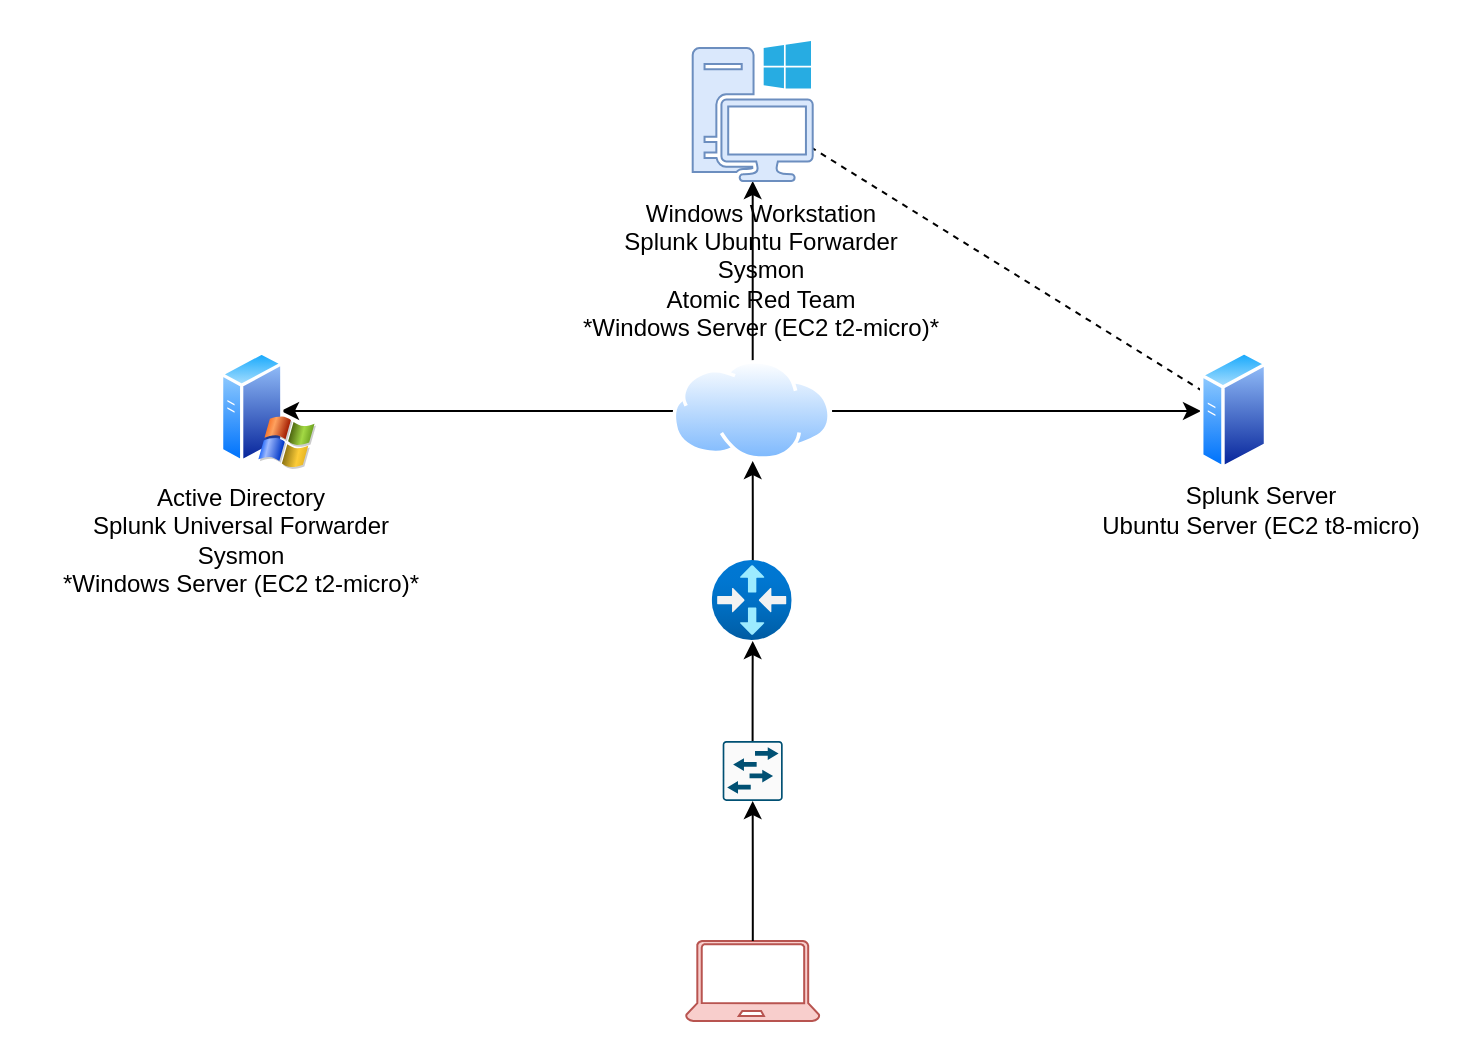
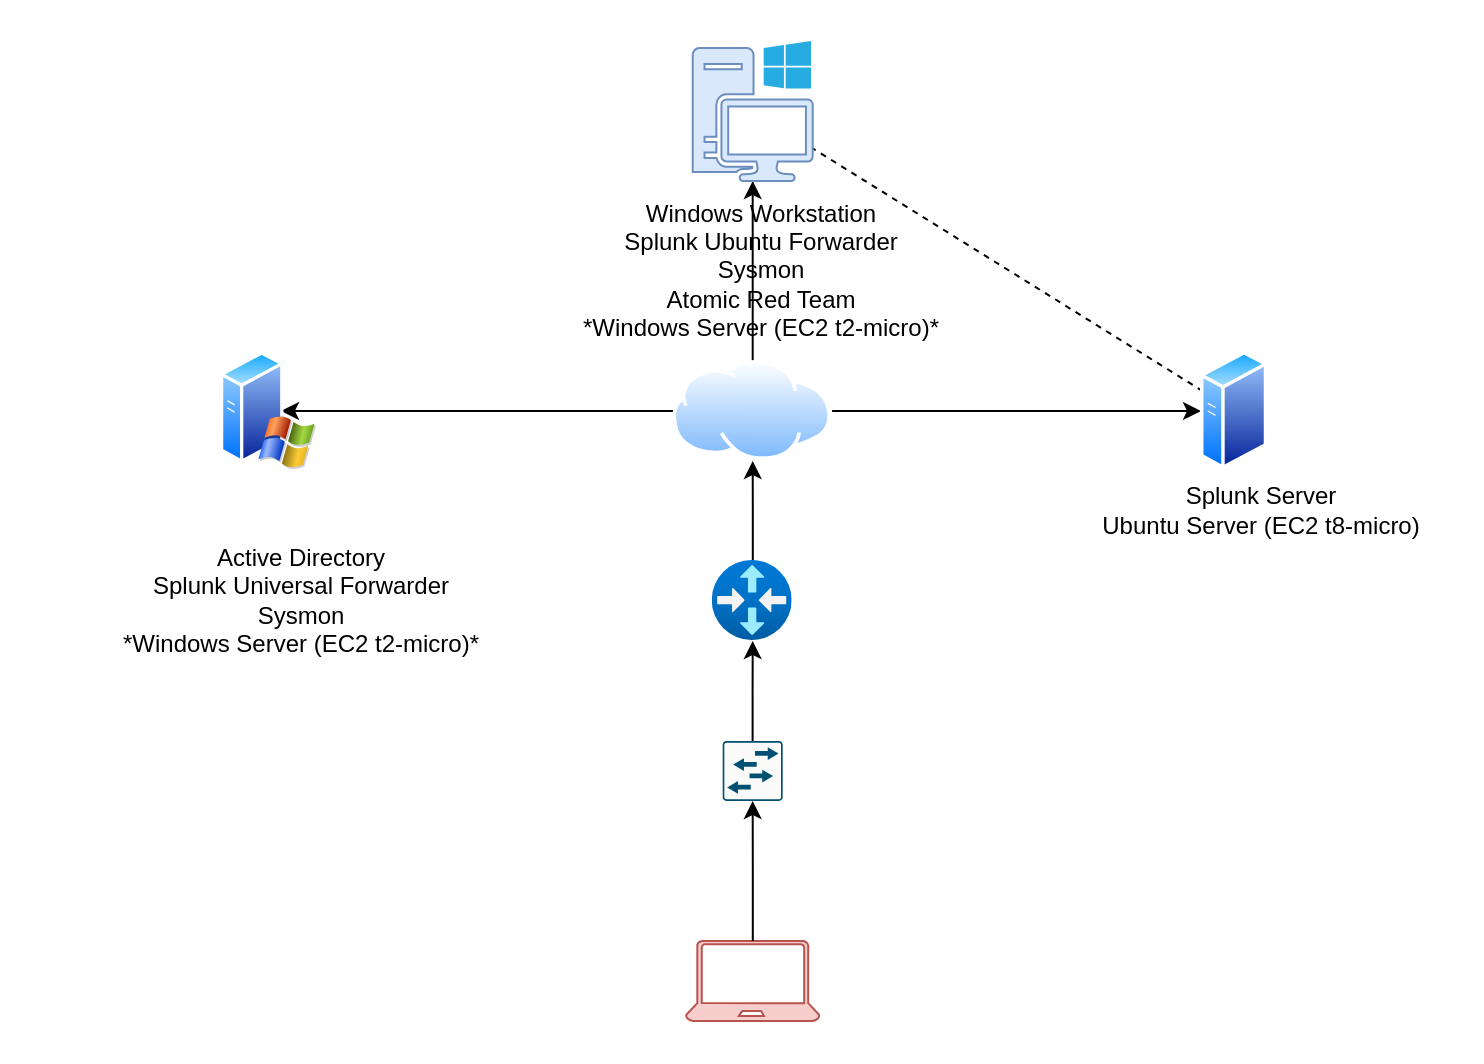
- <mxCell id="17" value="&lt;div&gt;Active Directory&lt;/div&gt;&lt;div&gt;Splunk Universal Forwarder&lt;/div&gt;&lt;div&gt;Sysmon&lt;/div&gt;&lt;div&gt;*Windows Server (EC2 t2-micro)*&lt;br&gt;&lt;/div&gt;" style="text;html=1;align=center;verticalAlign=middle;resizable=0;points=[];autosize=1;strokeColor=none;fillColor=none;" parent="1" vertex="1"><mxGeometry x="20" y="235" width="200" height="70" as="geometry" /></mxCell>
+ <mxCell id="17" value="&lt;div&gt;Active Directory&lt;/div&gt;&lt;div&gt;Splunk Universal Forwarder&lt;/div&gt;&lt;div&gt;Sysmon&lt;/div&gt;&lt;div&gt;*Windows Server (EC2 t2-micro)*&lt;br&gt;&lt;/div&gt;" style="text;html=1;align=center;verticalAlign=middle;resizable=0;points=[];autosize=1;strokeColor=none;fillColor=none;" parent="1" vertex="1"><mxGeometry x="50" y="265" width="200" height="70" as="geometry" /></mxCell>
